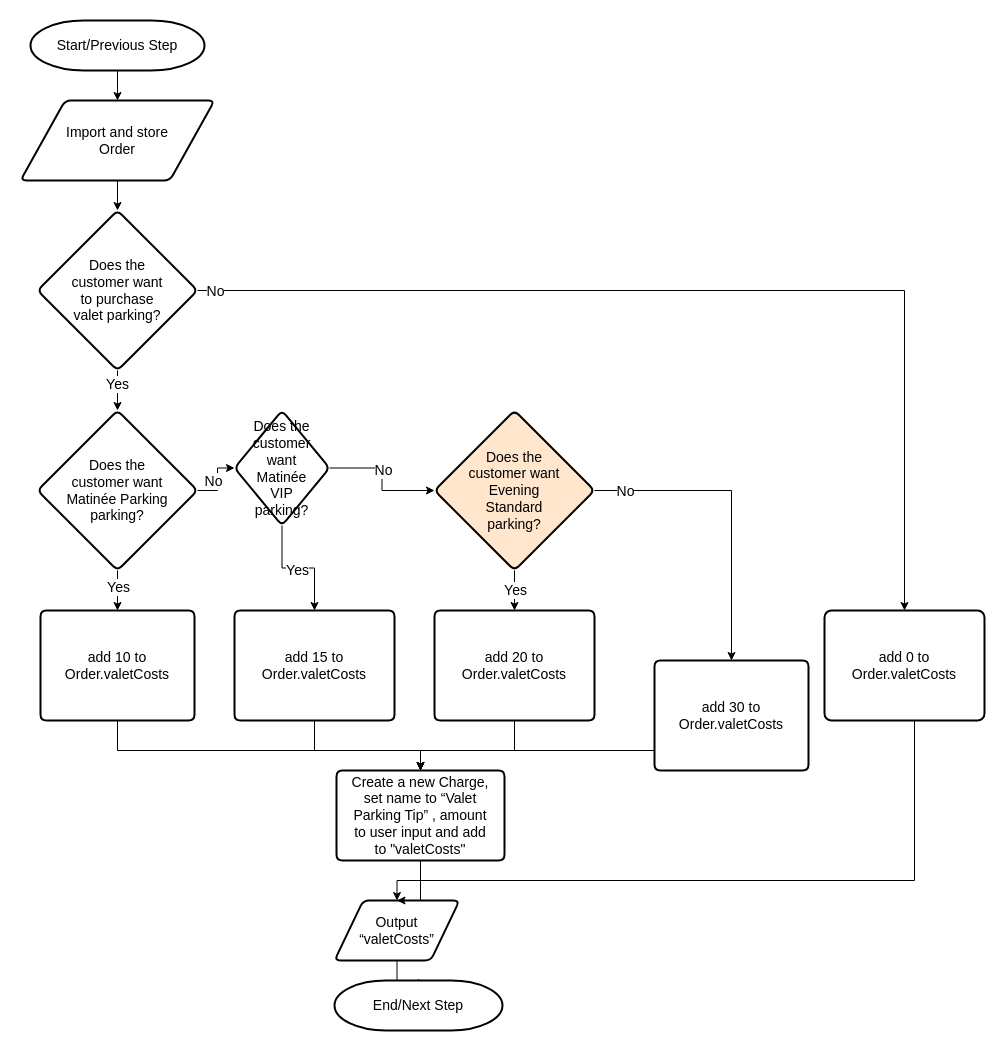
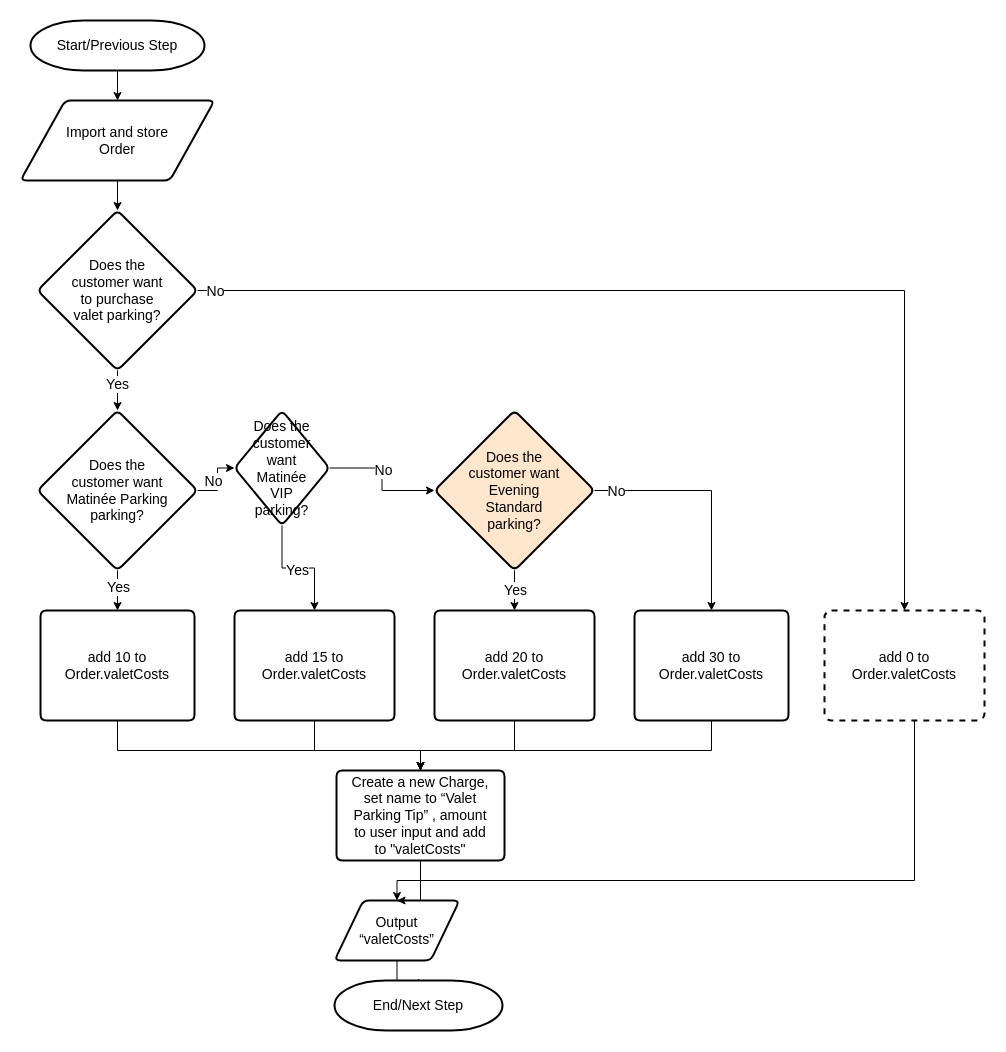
- <mxCell id="40" value="add 0 to Order.valetCosts" style="rounded=1;whiteSpace=wrap;html=1;absoluteArcSize=1;arcSize=14;strokeWidth=2;spacing=10;spacingTop=0;spacingBottom=0;spacingLeft=0;spacingRight=0;fontSize=14;" parent="1" vertex="1"><mxGeometry x="824" y="610" width="160" height="110" as="geometry" /></mxCell>
+ <mxCell id="40" value="add 0 to Order.valetCosts" style="rounded=1;whiteSpace=wrap;html=1;absoluteArcSize=1;arcSize=14;strokeWidth=2;spacing=10;spacingTop=0;spacingBottom=0;spacingLeft=0;spacingRight=0;fontSize=14;dashed=1;" parent="1" vertex="1"><mxGeometry x="824" y="610" width="160" height="110" as="geometry" /></mxCell>
- <mxCell id="33" value="add 30 to Order.valetCosts" style="shape=parallelogram;html=1;strokeWidth=2;perimeter=parallelogramPerimeter;whiteSpace=wrap;rounded=1;arcSize=12;size=0;spacing=12;spacingLeft=0;spacingRight=0;fontSize=14;" parent="1" vertex="1"><mxGeometry x="654" y="660" width="154" height="110" as="geometry" /></mxCell>
+ <mxCell id="33" value="add 30 to Order.valetCosts" style="shape=parallelogram;html=1;strokeWidth=2;perimeter=parallelogramPerimeter;whiteSpace=wrap;rounded=1;arcSize=12;size=0;spacing=12;spacingLeft=0;spacingRight=0;fontSize=14;" parent="1" vertex="1"><mxGeometry x="634" y="610" width="154" height="110" as="geometry" /></mxCell>
